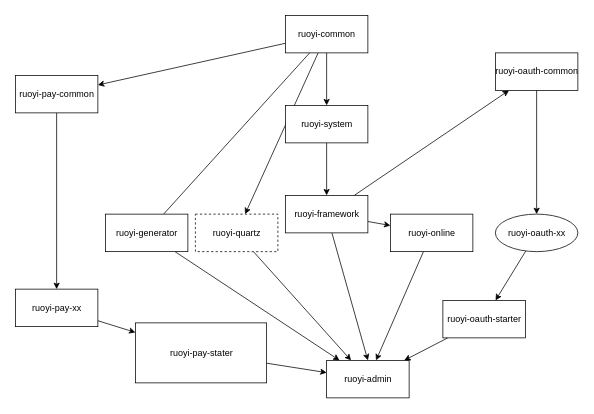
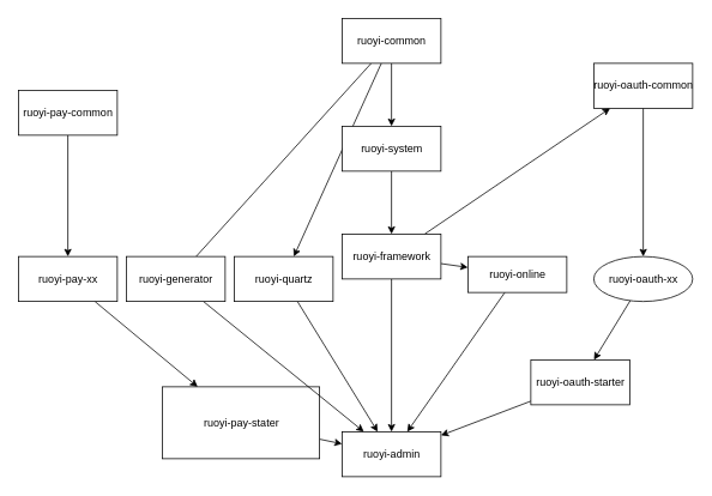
- <mxCell id="5" style="edgeStyle=none;html=1;" edge="1" parent="1" source="7" target="29"><mxGeometry relative="1" as="geometry" /></mxCell>
- <mxCell id="15" value="ruoyi-quartz" style="html=1;dashed=1;" vertex="1" parent="1"><mxGeometry x="260" y="285" width="110" height="50" as="geometry" /></mxCell>
+ <mxCell id="15" value="ruoyi-quartz" style="html=1;" vertex="1" parent="1"><mxGeometry x="260" y="285" width="110" height="50" as="geometry" /></mxCell>
- <mxCell id="17" value="ruoyi-online" style="html=1;" vertex="1" parent="1"><mxGeometry x="520" y="285" width="110" height="50" as="geometry" /></mxCell>
+ <mxCell id="17" value="ruoyi-online" style="html=1;" vertex="1" parent="1"><mxGeometry x="520" y="285" width="110" height="40" as="geometry" /></mxCell>
- <mxCell id="27" value="ruoyi-pay-xx" style="html=1;" vertex="1" parent="1"><mxGeometry x="20" y="385" width="110" height="50" as="geometry" /></mxCell>
+ <mxCell id="27" value="ruoyi-pay-xx" style="html=1;" vertex="1" parent="1"><mxGeometry x="20" y="285" width="110" height="50" as="geometry" /></mxCell>
- <mxCell id="2" value="ruoyi-admin" style="html=1;" parent="1" vertex="1"><mxGeometry x="435" y="480" width="110" height="50" as="geometry" /></mxCell>
+ <mxCell id="2" value="ruoyi-admin" style="html=1;" parent="1" vertex="1"><mxGeometry x="380" y="480" width="110" height="50" as="geometry" /></mxCell>
